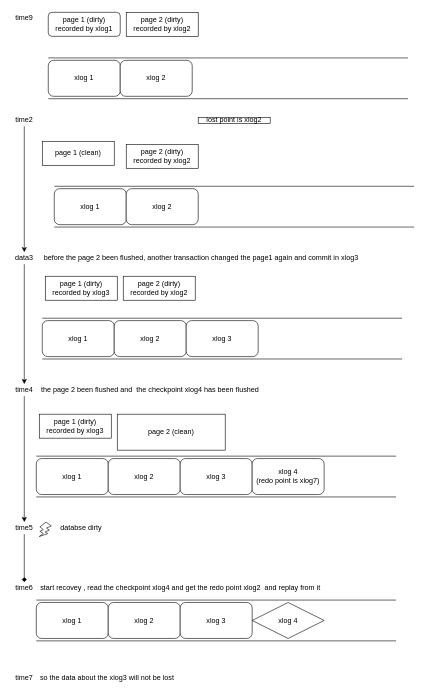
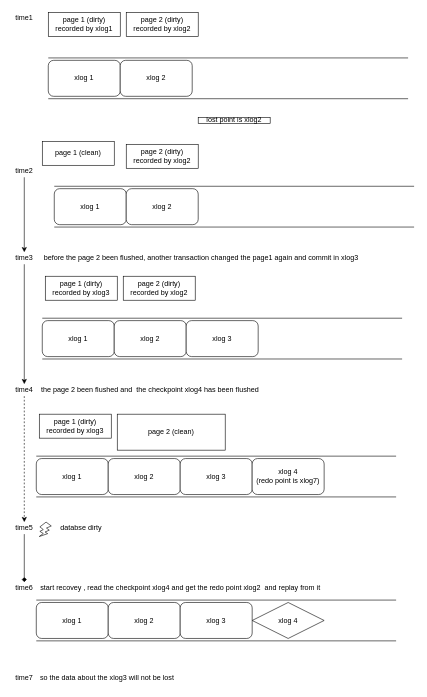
- <mxCell id="14" value="time9" style="text;html=1;strokeColor=none;fillColor=none;align=center;verticalAlign=middle;whiteSpace=wrap;rounded=0;" parent="1" vertex="1"><mxGeometry x="20" y="20" width="40" height="20" as="geometry" /></mxCell>
+ <mxCell id="14" value="time1" style="text;html=1;strokeColor=none;fillColor=none;align=center;verticalAlign=middle;whiteSpace=wrap;rounded=0;" parent="1" vertex="1"><mxGeometry x="20" y="20" width="40" height="20" as="geometry" /></mxCell>
- <mxCell id="6" value="page 1 (dirty)&lt;br&gt;recorded by xlog1" style="whiteSpace=wrap;html=1;rounded=1;" parent="1" vertex="1"><mxGeometry x="80" y="20" width="120" height="40" as="geometry" /></mxCell>
+ <mxCell id="6" value="page 1 (dirty)&lt;br&gt;recorded by xlog1" style="rounded=0;whiteSpace=wrap;html=1;" parent="1" vertex="1"><mxGeometry x="80" y="20" width="120" height="40" as="geometry" /></mxCell>
- <mxCell id="16" value="time2" style="text;html=1;strokeColor=none;fillColor=none;align=center;verticalAlign=middle;whiteSpace=wrap;rounded=0;" parent="1" vertex="1"><mxGeometry x="20" y="190" width="40" height="20" as="geometry" /></mxCell>
+ <mxCell id="16" value="time2" style="text;html=1;strokeColor=none;fillColor=none;align=center;verticalAlign=middle;whiteSpace=wrap;rounded=0;" parent="1" vertex="1"><mxGeometry x="20" y="275" width="40" height="20" as="geometry" /></mxCell>
- <mxCell id="18" value="data3" style="text;html=1;strokeColor=none;fillColor=none;align=center;verticalAlign=middle;whiteSpace=wrap;rounded=0;" parent="1" vertex="1"><mxGeometry x="20" y="420" width="40" height="20" as="geometry" /></mxCell>
+ <mxCell id="18" value="time3" style="text;html=1;strokeColor=none;fillColor=none;align=center;verticalAlign=middle;whiteSpace=wrap;rounded=0;" parent="1" vertex="1"><mxGeometry x="20" y="420" width="40" height="20" as="geometry" /></mxCell>
- <mxCell id="19" value="" style="edgeStyle=orthogonalEdgeStyle;rounded=0;orthogonalLoop=1;jettySize=auto;html=1;" parent="1" source="20" target="22" edge="1"><mxGeometry relative="1" as="geometry" /></mxCell>
+ <mxCell id="19" value="" style="edgeStyle=orthogonalEdgeStyle;rounded=0;orthogonalLoop=1;jettySize=auto;html=1;dashed=1;" parent="1" source="20" target="22" edge="1"><mxGeometry relative="1" as="geometry" /></mxCell>
